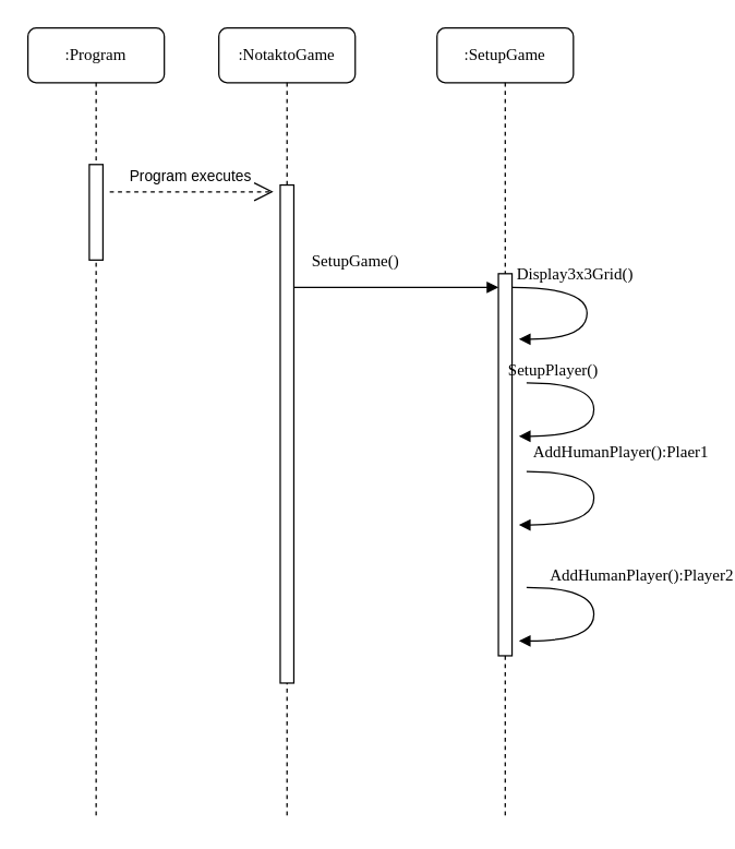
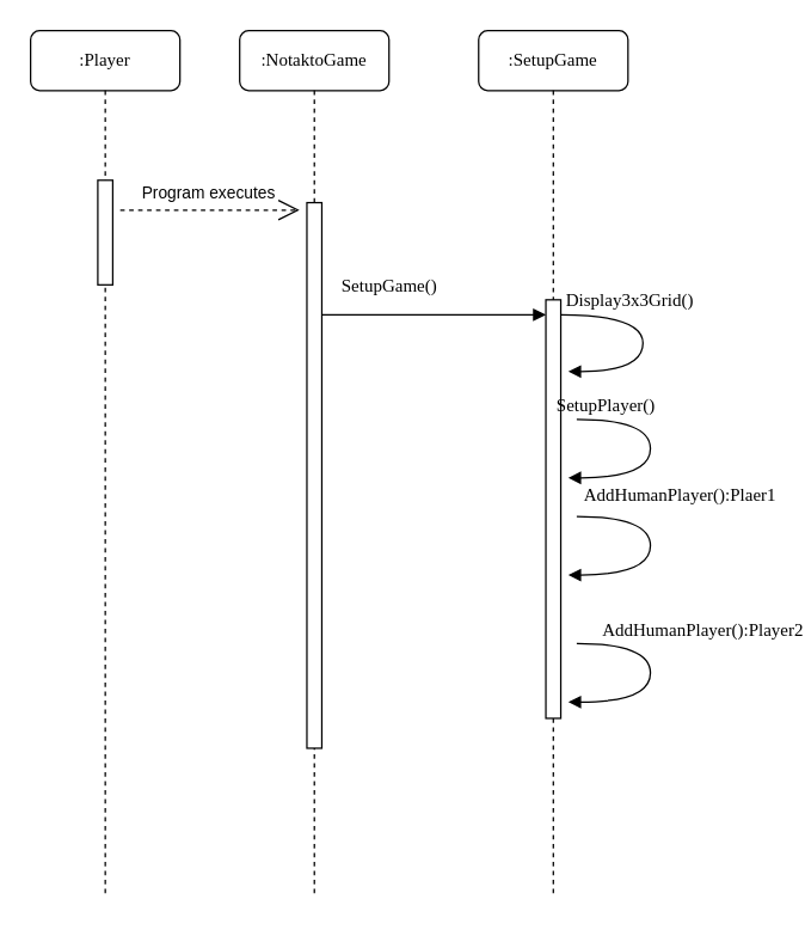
- <mxCell id="7" value=":Program" style="shape=umlLifeline;perimeter=lifelinePerimeter;whiteSpace=wrap;html=1;container=1;collapsible=0;recursiveResize=0;outlineConnect=0;rounded=1;shadow=0;comic=0;labelBackgroundColor=none;strokeWidth=1;fontFamily=Verdana;fontSize=12;align=center;" parent="1" vertex="1"><mxGeometry x="20" y="20" width="100" height="580" as="geometry" /></mxCell>
+ <mxCell id="7" value=":Player" style="shape=umlLifeline;perimeter=lifelinePerimeter;whiteSpace=wrap;html=1;container=1;collapsible=0;recursiveResize=0;outlineConnect=0;rounded=1;shadow=0;comic=0;labelBackgroundColor=none;strokeWidth=1;fontFamily=Verdana;fontSize=12;align=center;" parent="1" vertex="1"><mxGeometry x="20" y="20" width="100" height="580" as="geometry" /></mxCell>
